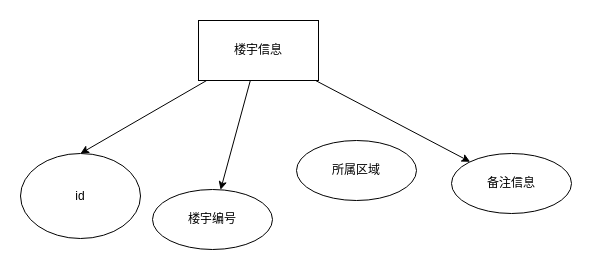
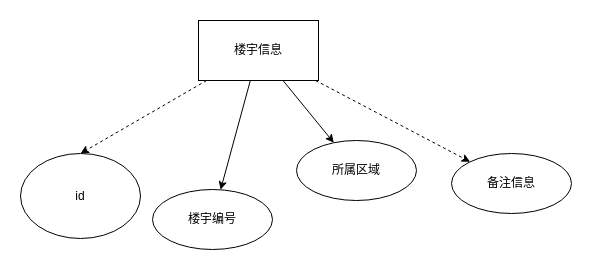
+ <mxCell id="4" value="" style="edgeStyle=none;rounded=0;orthogonalLoop=1;jettySize=auto;html=1;" edge="1" parent="1" source="6" target="9"><mxGeometry relative="1" as="geometry" /></mxCell>
- <mxCell id="2" style="edgeStyle=none;rounded=0;orthogonalLoop=1;jettySize=auto;html=1;entryX=0.5;entryY=0;entryDx=0;entryDy=0;" edge="1" parent="1" source="6" target="7"><mxGeometry relative="1" as="geometry"><mxPoint x="147.333" y="159.333" as="targetPoint" /></mxGeometry></mxCell>
+ <mxCell id="2" style="edgeStyle=none;rounded=0;orthogonalLoop=1;jettySize=auto;html=1;entryX=0.5;entryY=0;entryDx=0;entryDy=0;dashed=1;" edge="1" parent="1" source="6" target="7"><mxGeometry relative="1" as="geometry"><mxPoint x="147.333" y="159.333" as="targetPoint" /></mxGeometry></mxCell>
- <mxCell id="5" value="" style="edgeStyle=none;rounded=0;orthogonalLoop=1;jettySize=auto;html=1;" edge="1" parent="1" source="6" target="10"><mxGeometry relative="1" as="geometry" /></mxCell>
+ <mxCell id="5" value="" style="edgeStyle=none;rounded=0;orthogonalLoop=1;jettySize=auto;html=1;dashed=1;" edge="1" parent="1" source="6" target="10"><mxGeometry relative="1" as="geometry" /></mxCell>
